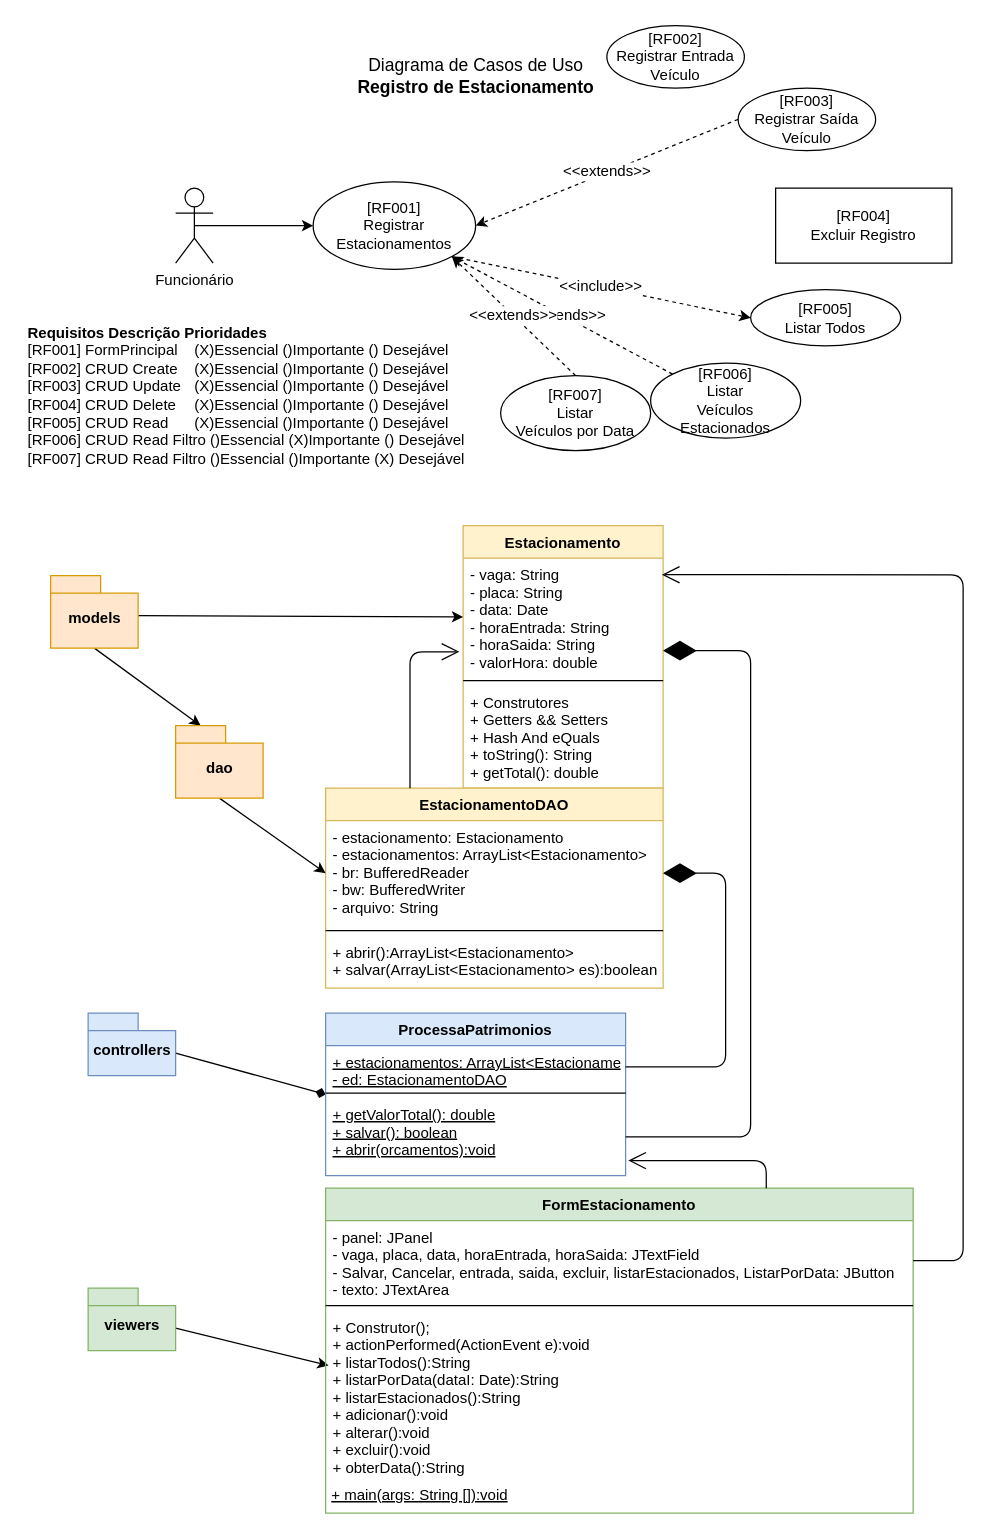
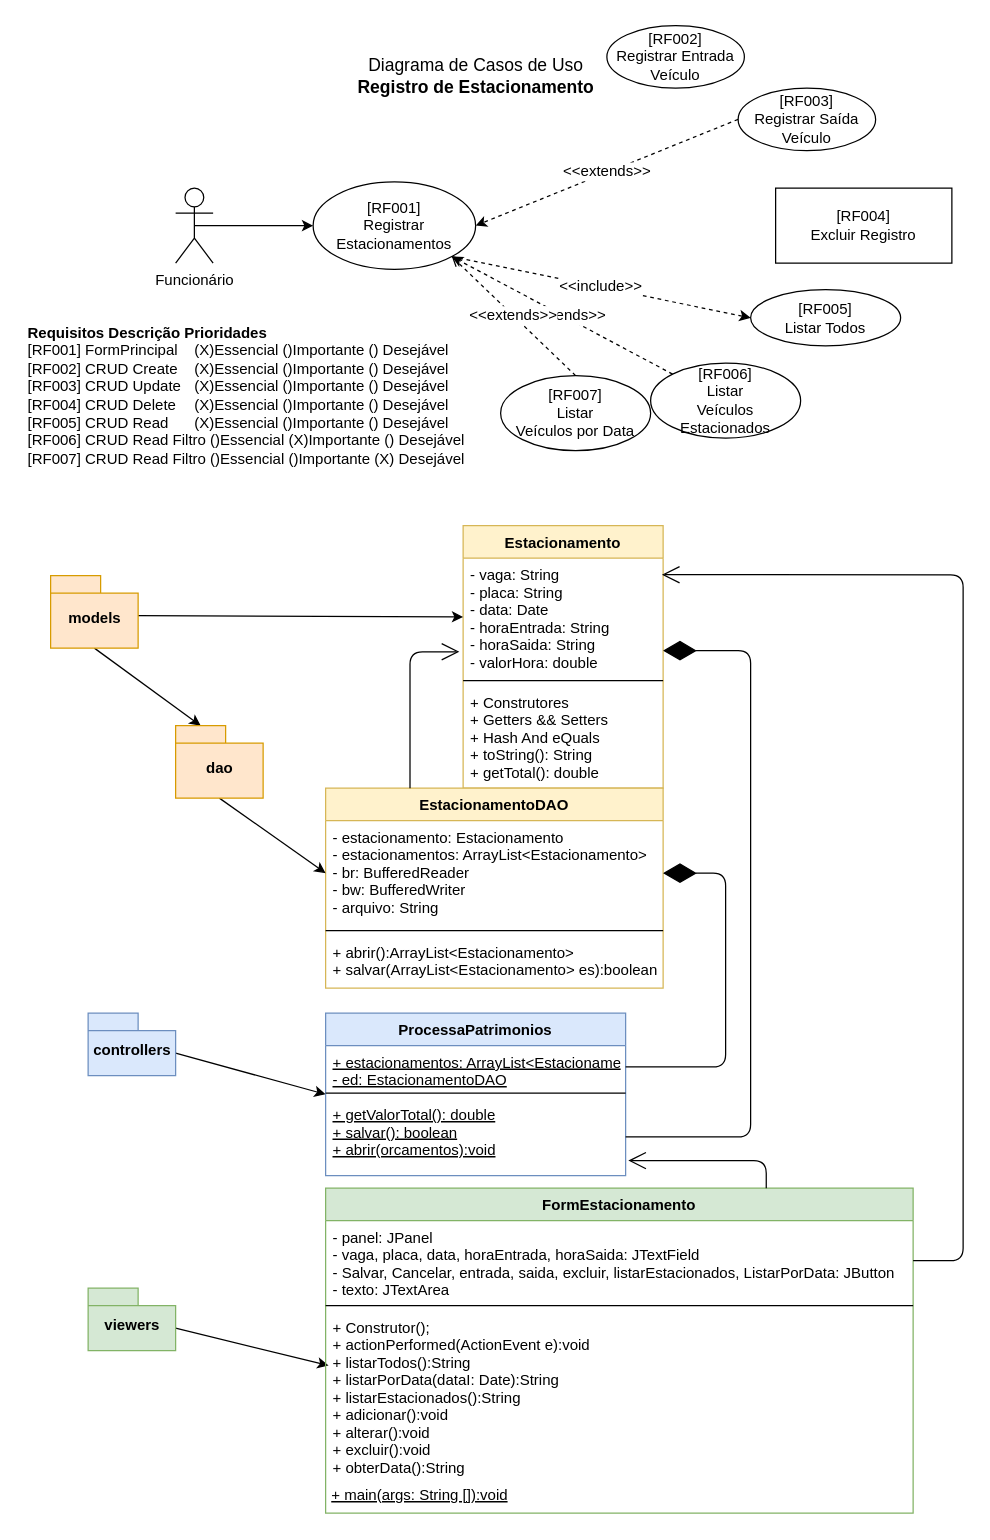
- <mxCell id="47" value="&amp;lt;&amp;lt;extends&amp;gt;&amp;gt;" style="edgeStyle=none;rounded=0;orthogonalLoop=1;jettySize=auto;html=1;exitX=0.5;exitY=0;exitDx=0;exitDy=0;dashed=1;fontSize=12;entryX=1;entryY=1;entryDx=0;entryDy=0;" edge="1" parent="1" source="46" target="16"><mxGeometry relative="1" as="geometry"><mxPoint x="428" y="130" as="targetPoint" /></mxGeometry></mxCell>
+ <mxCell id="47" value="&amp;lt;&amp;lt;extends&amp;gt;&amp;gt;" style="edgeStyle=none;rounded=0;orthogonalLoop=1;jettySize=auto;html=1;exitX=0.5;exitY=0;exitDx=0;exitDy=0;dashed=1;fontSize=12;entryX=1;entryY=1;entryDx=0;entryDy=0;endArrow=open;" edge="1" parent="1" source="46" target="16"><mxGeometry relative="1" as="geometry"><mxPoint x="428" y="130" as="targetPoint" /></mxGeometry></mxCell>
- <mxCell id="9" style="rounded=0;orthogonalLoop=1;jettySize=auto;html=1;exitX=0;exitY=0;exitDx=70;exitDy=32;exitPerimeter=0;entryX=0;entryY=0.5;entryDx=0;entryDy=0;endArrow=diamond;" parent="1" source="10" target="33" edge="1"><mxGeometry relative="1" as="geometry" /></mxCell>
+ <mxCell id="9" style="rounded=0;orthogonalLoop=1;jettySize=auto;html=1;exitX=0;exitY=0;exitDx=70;exitDy=32;exitPerimeter=0;entryX=0;entryY=0.5;entryDx=0;entryDy=0;" parent="1" source="10" target="33" edge="1"><mxGeometry relative="1" as="geometry" /></mxCell>
